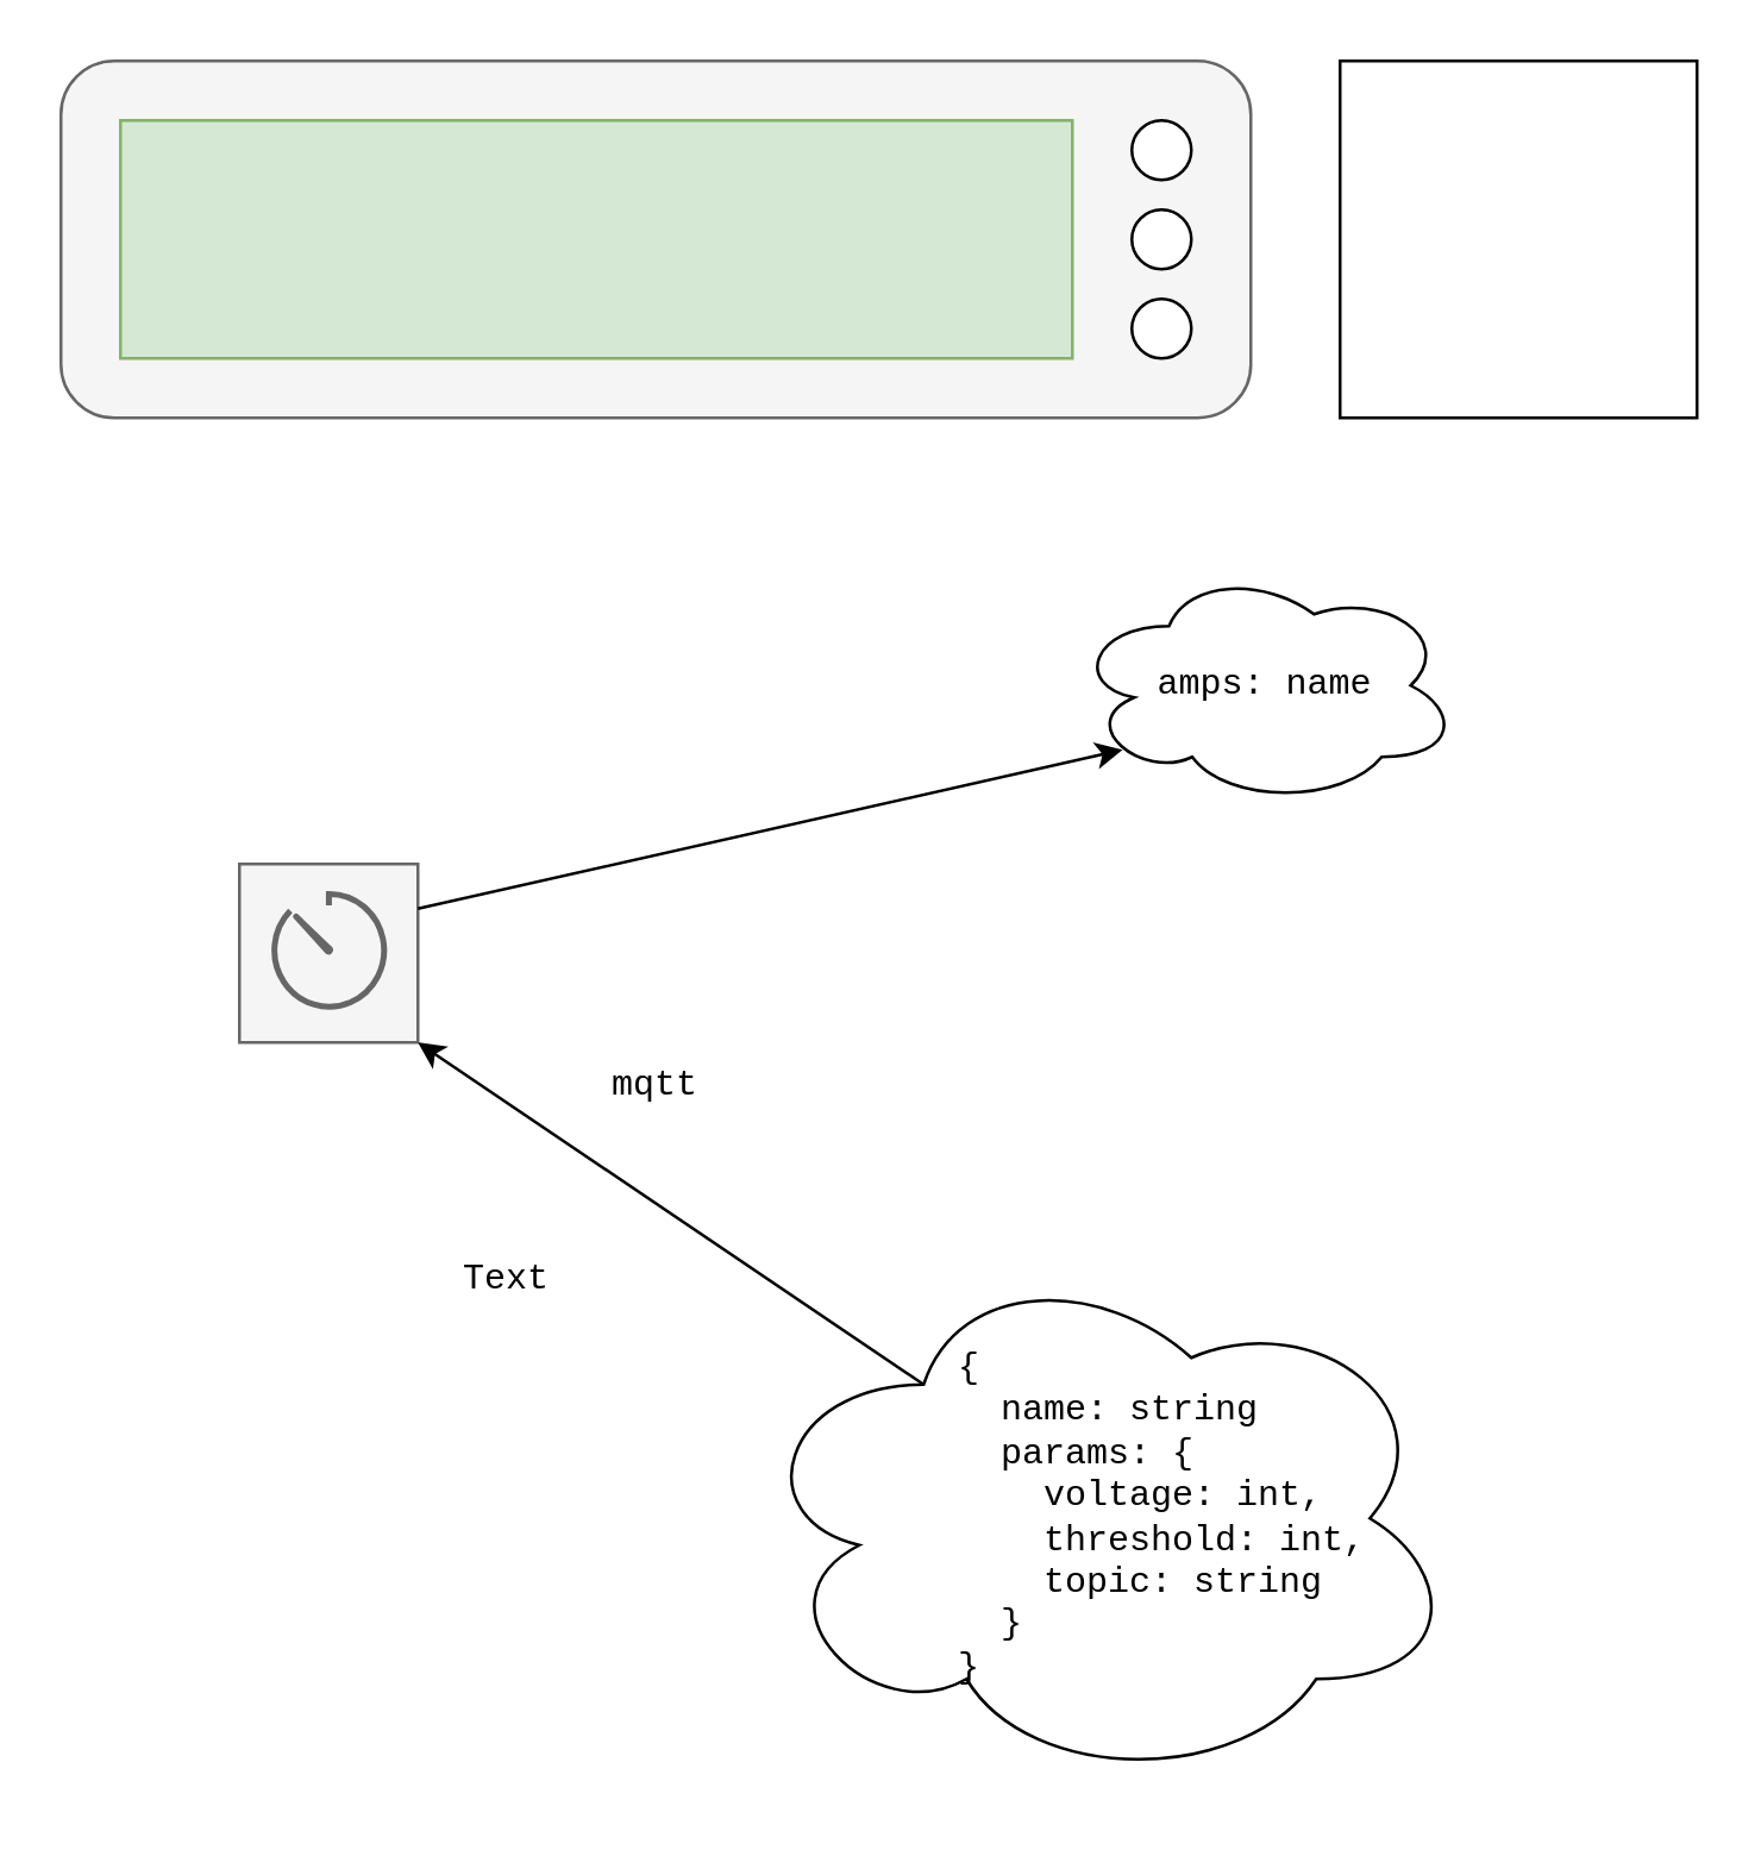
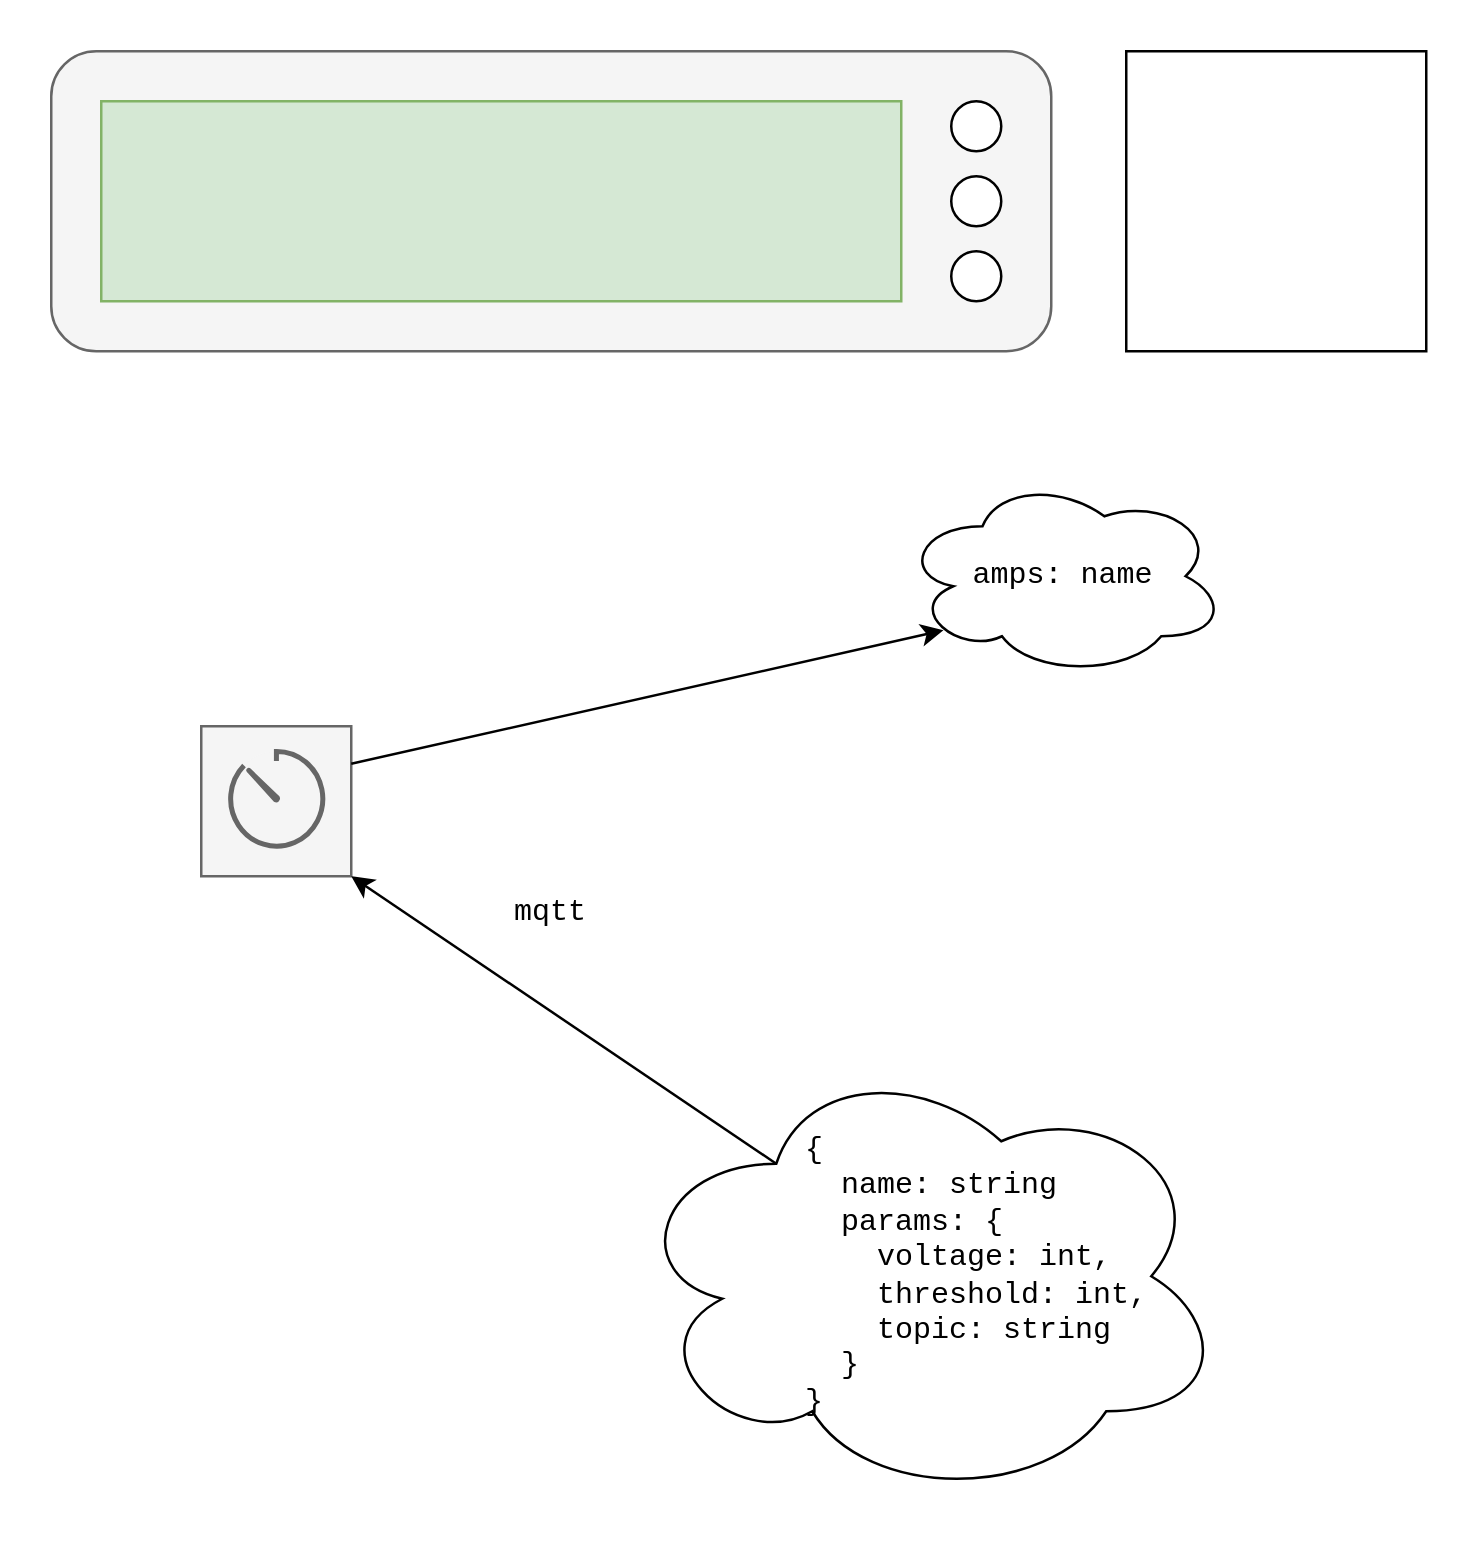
- <mxCell id="17" value="Text" style="text;html=1;strokeColor=none;fillColor=none;align=center;verticalAlign=middle;whiteSpace=wrap;rounded=0;fontFamily=Courier New;" vertex="1" parent="1"><mxGeometry x="150" y="420" width="40" height="20" as="geometry" /></mxCell>
